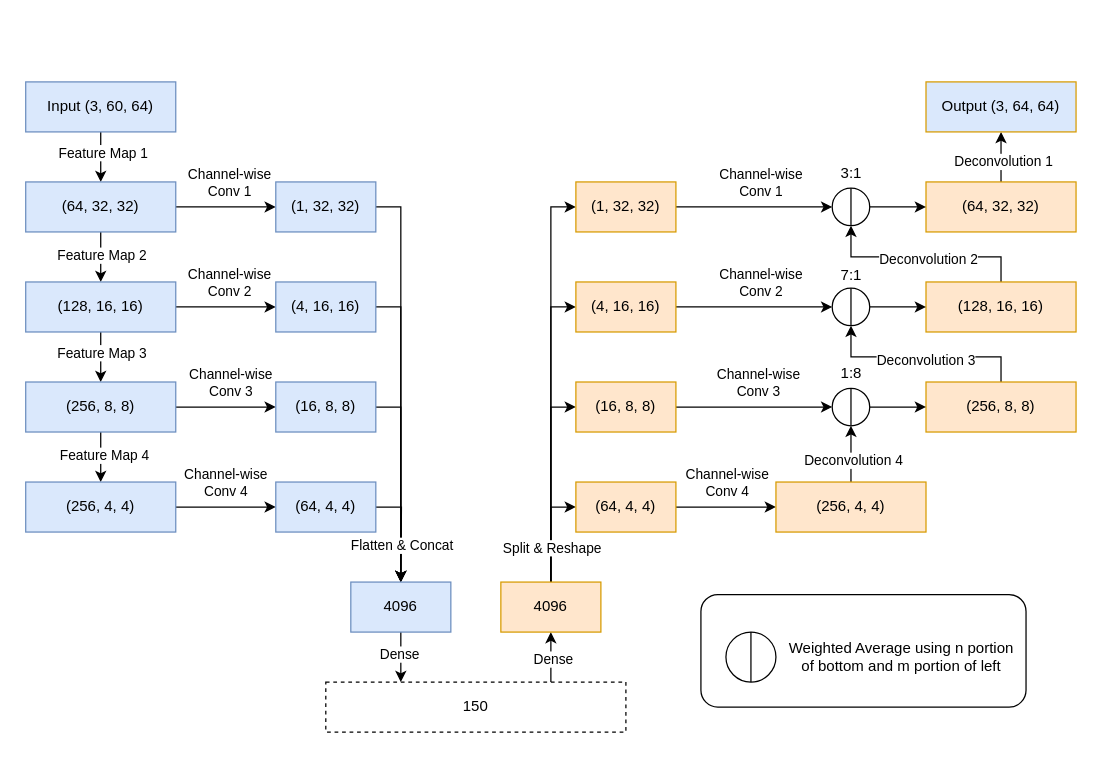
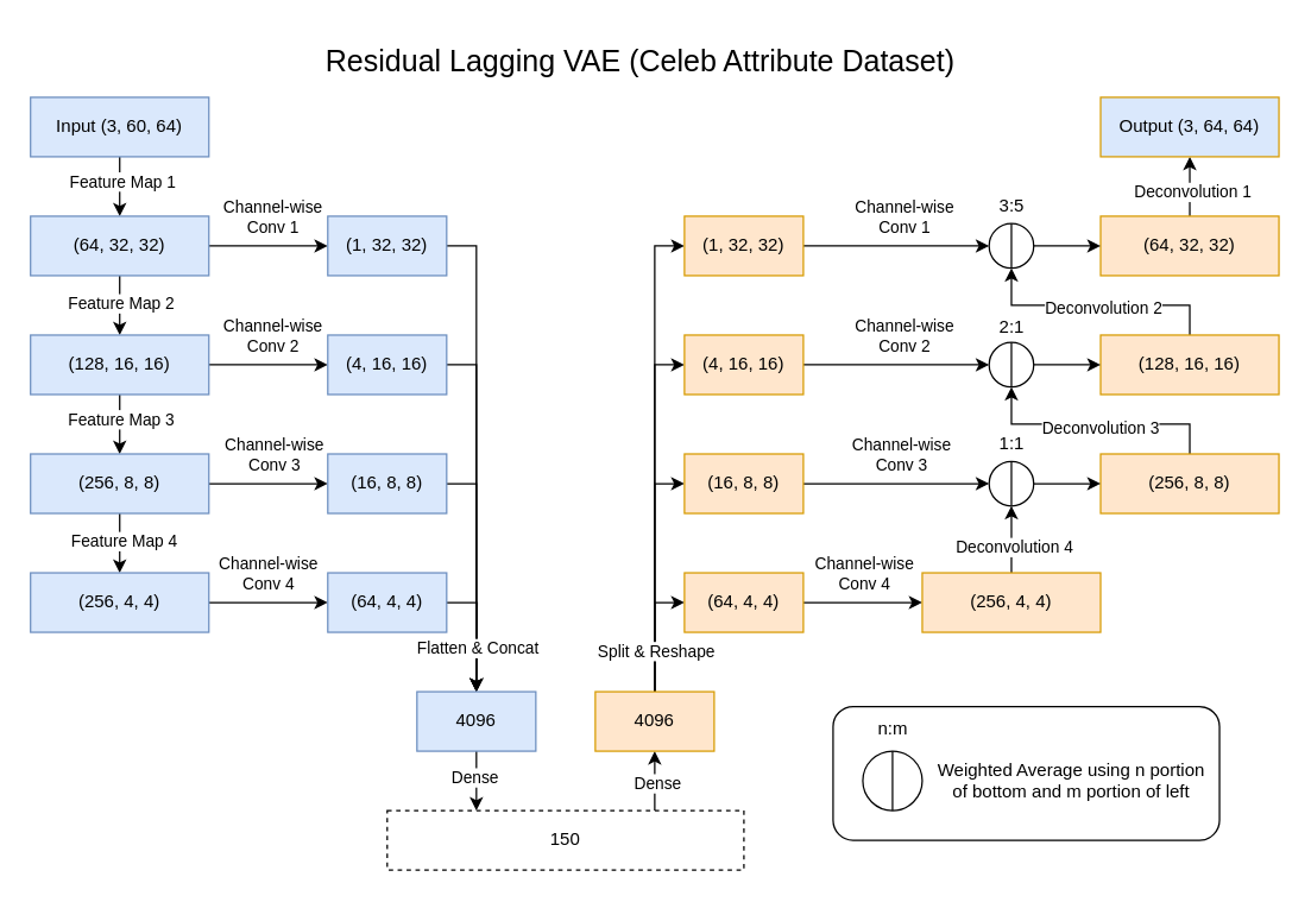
+ <mxCell id="11" value="&lt;font style=&quot;font-size: 20px;&quot;&gt;Residual Lagging VAE (Celeb Attribute Dataset)&lt;/font&gt;" style="text;html=1;align=center;verticalAlign=middle;resizable=0;points=[];autosize=1;strokeColor=none;fillColor=none;" parent="1" vertex="1"><mxGeometry x="205" y="20" width="450" height="40" as="geometry" /></mxCell>
- <mxCell id="80" value="3:1" style="text;html=1;align=center;verticalAlign=middle;resizable=0;points=[];autosize=1;strokeColor=none;fillColor=none;" parent="1" vertex="1"><mxGeometry x="660" y="123" width="40" height="30" as="geometry" /></mxCell>
+ <mxCell id="80" value="3:5" style="text;html=1;align=center;verticalAlign=middle;resizable=0;points=[];autosize=1;strokeColor=none;fillColor=none;" parent="1" vertex="1"><mxGeometry x="660" y="123" width="40" height="30" as="geometry" /></mxCell>
- <mxCell id="77" value="7:1" style="text;html=1;align=center;verticalAlign=middle;resizable=0;points=[];autosize=1;strokeColor=none;fillColor=none;" parent="1" vertex="1"><mxGeometry x="660" y="205" width="40" height="30" as="geometry" /></mxCell>
+ <mxCell id="77" value="2:1" style="text;html=1;align=center;verticalAlign=middle;resizable=0;points=[];autosize=1;strokeColor=none;fillColor=none;" parent="1" vertex="1"><mxGeometry x="660" y="205" width="40" height="30" as="geometry" /></mxCell>
- <mxCell id="74" value="1:8" style="text;html=1;align=center;verticalAlign=middle;resizable=0;points=[];autosize=1;strokeColor=none;fillColor=none;" parent="1" vertex="1"><mxGeometry x="660" y="283" width="40" height="30" as="geometry" /></mxCell>
+ <mxCell id="74" value="1:1" style="text;html=1;align=center;verticalAlign=middle;resizable=0;points=[];autosize=1;strokeColor=none;fillColor=none;" parent="1" vertex="1"><mxGeometry x="660" y="283" width="40" height="30" as="geometry" /></mxCell>
+ <mxCell id="82" value="n:m" style="text;html=1;align=center;verticalAlign=middle;resizable=0;points=[];autosize=1;strokeColor=none;fillColor=none;" parent="1" vertex="1"><mxGeometry x="580" y="475" width="40" height="30" as="geometry" /></mxCell>
